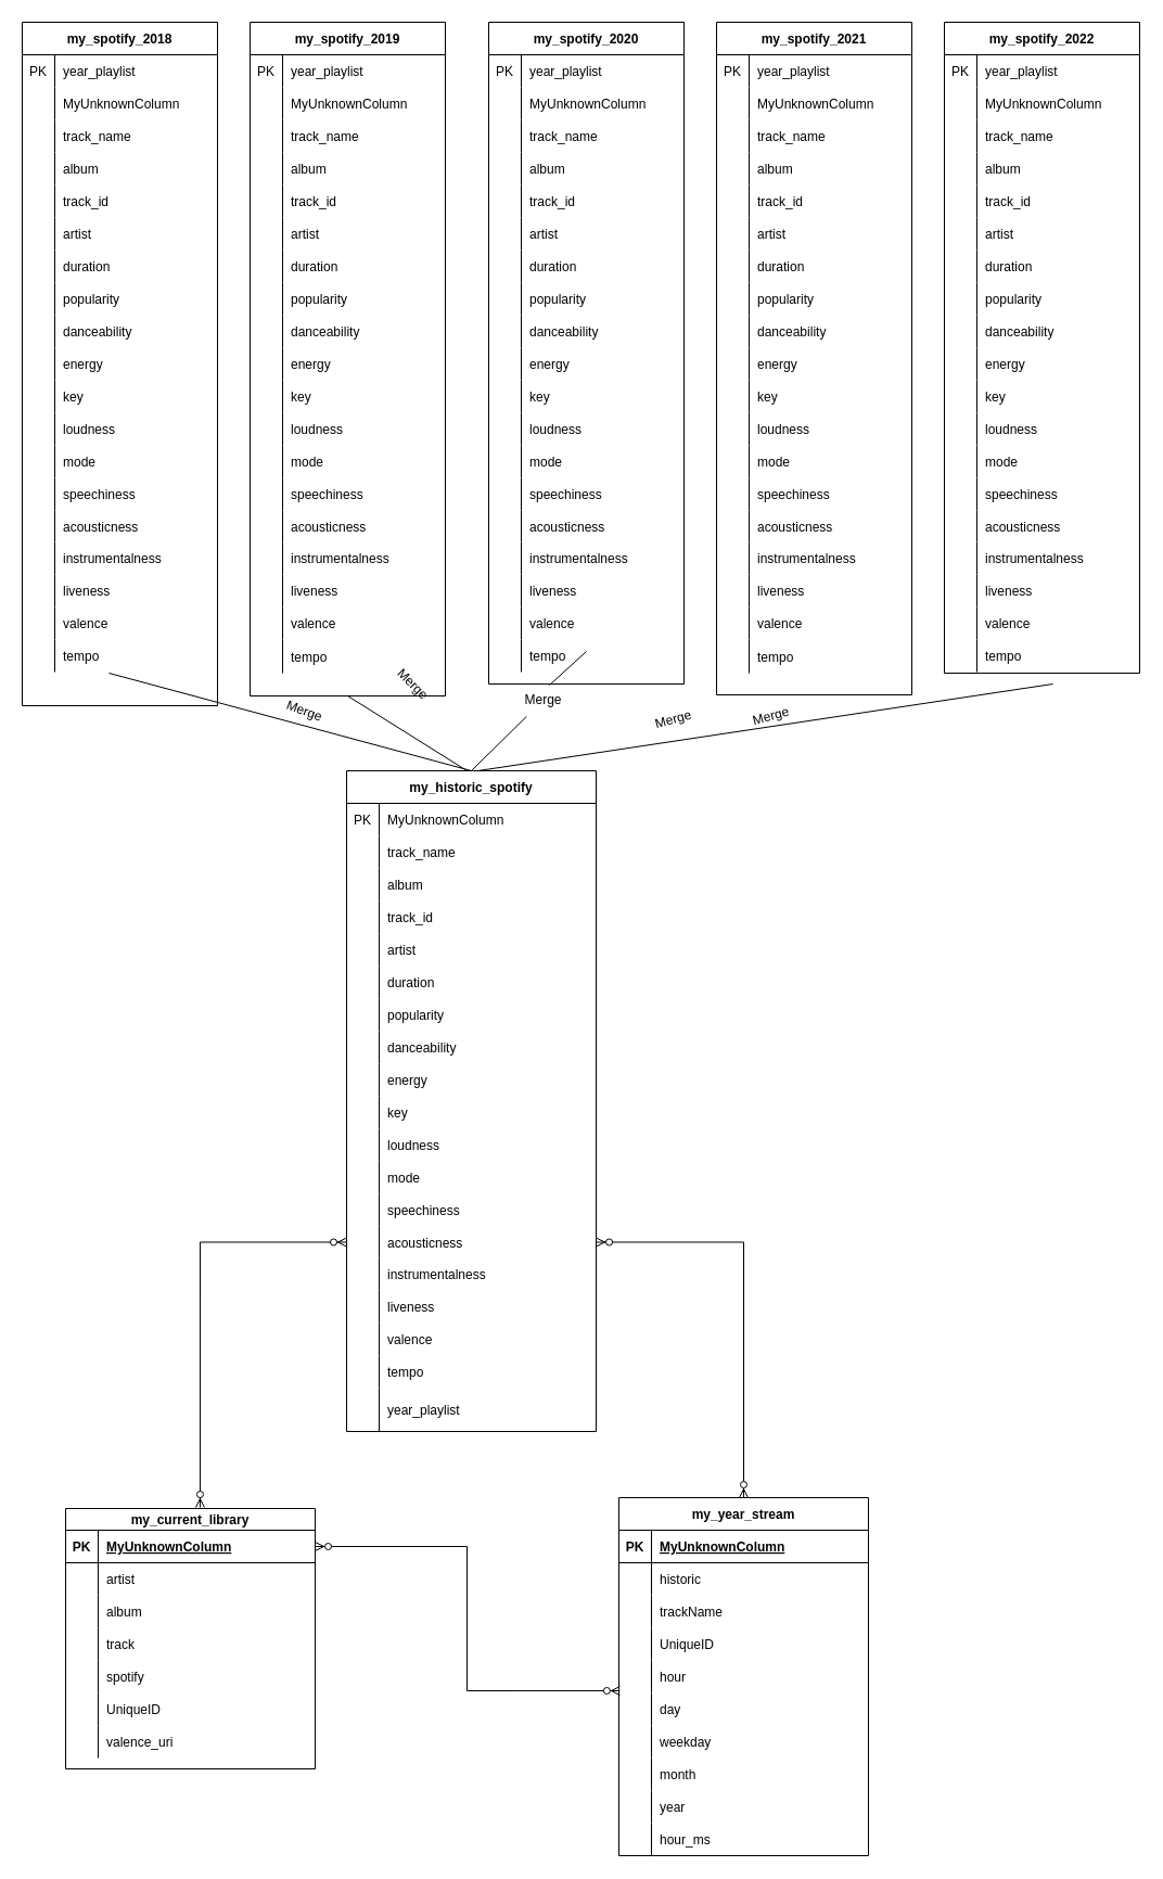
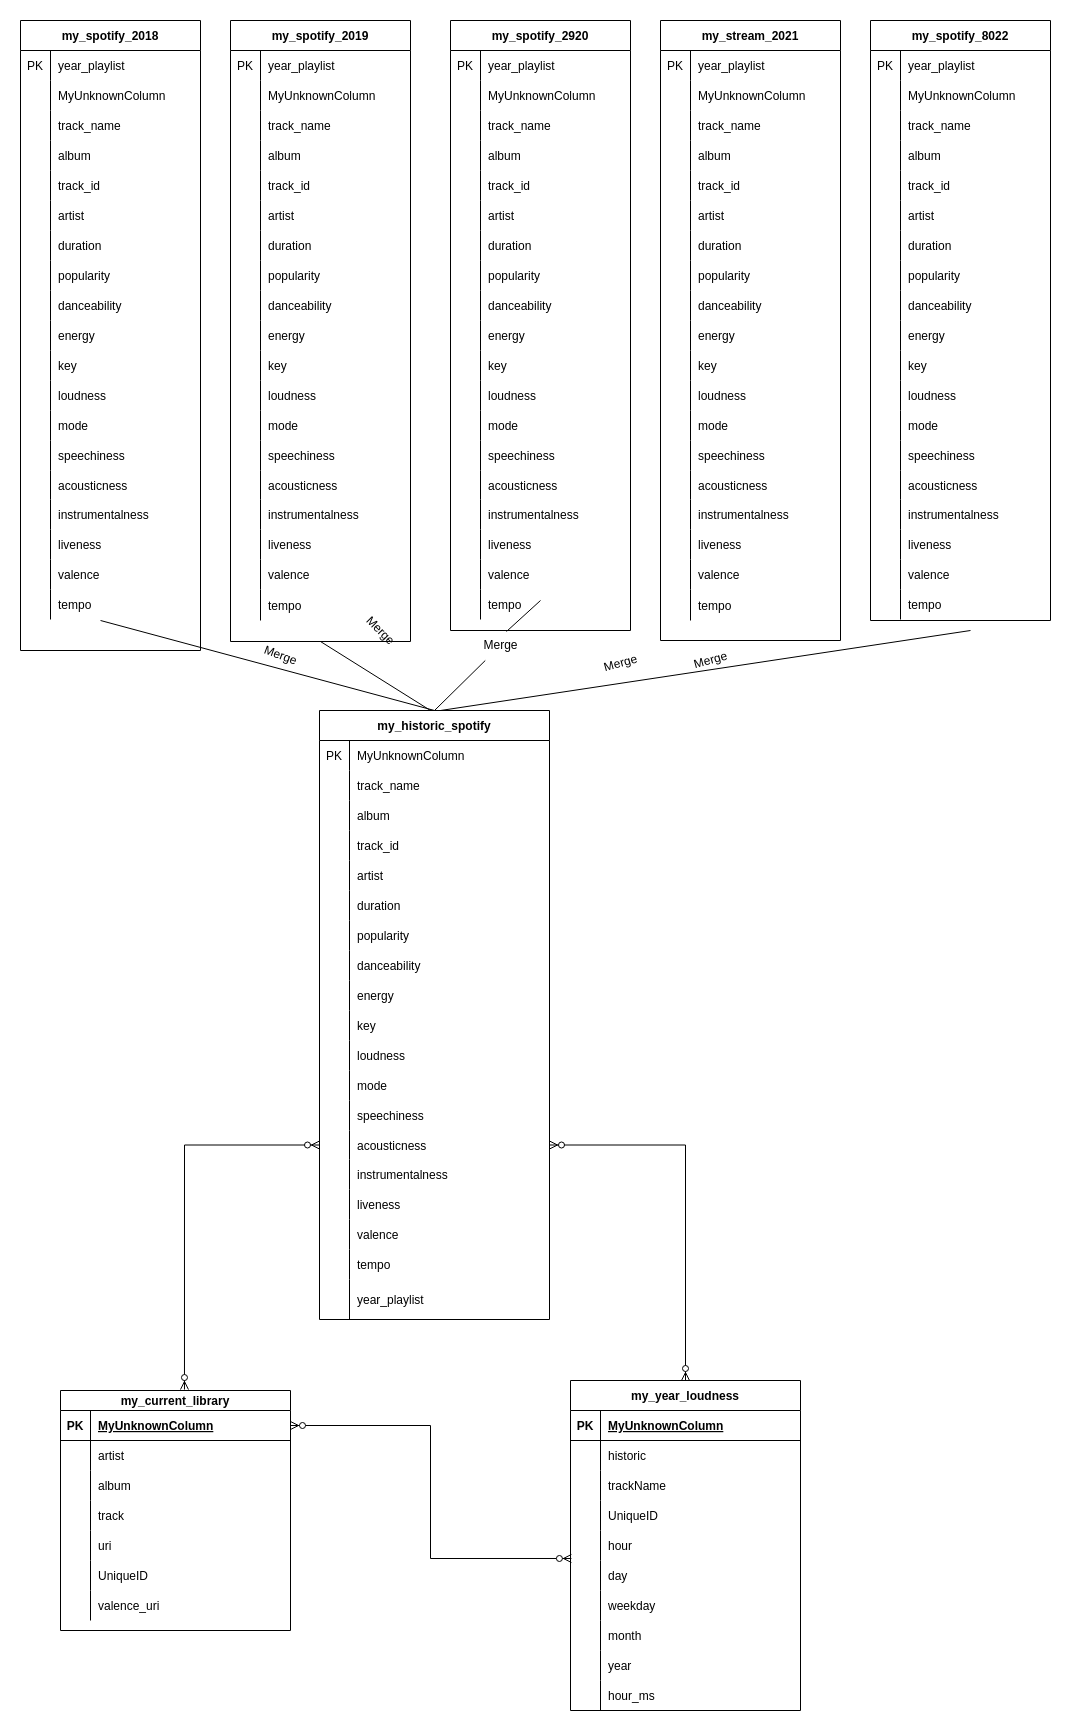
- <mxCell id="229" value="my_spotify_2020" style="shape=table;startSize=30;container=1;collapsible=1;childLayout=tableLayout;fixedRows=1;rowLines=0;fontStyle=1;align=center;resizeLast=1;" parent="1" vertex="1"><mxGeometry x="450" y="20" width="180" height="610" as="geometry" /></mxCell>
+ <mxCell id="229" value="my_spotify_2920" style="shape=table;startSize=30;container=1;collapsible=1;childLayout=tableLayout;fixedRows=1;rowLines=0;fontStyle=1;align=center;resizeLast=1;" parent="1" vertex="1"><mxGeometry x="450" y="20" width="180" height="610" as="geometry" /></mxCell>
- <mxCell id="287" value="my_spotify_2021" style="shape=table;startSize=30;container=1;collapsible=1;childLayout=tableLayout;fixedRows=1;rowLines=0;fontStyle=1;align=center;resizeLast=1;" parent="1" vertex="1"><mxGeometry x="660" y="20" width="180" height="620" as="geometry" /></mxCell>
+ <mxCell id="287" value="my_stream_2021" style="shape=table;startSize=30;container=1;collapsible=1;childLayout=tableLayout;fixedRows=1;rowLines=0;fontStyle=1;align=center;resizeLast=1;" parent="1" vertex="1"><mxGeometry x="660" y="20" width="180" height="620" as="geometry" /></mxCell>
- <mxCell id="345" value="my_spotify_2022" style="shape=table;startSize=30;container=1;collapsible=1;childLayout=tableLayout;fixedRows=1;rowLines=0;fontStyle=1;align=center;resizeLast=1;" parent="1" vertex="1"><mxGeometry x="870" y="20" width="180" height="600" as="geometry" /></mxCell>
+ <mxCell id="345" value="my_spotify_8022" style="shape=table;startSize=30;container=1;collapsible=1;childLayout=tableLayout;fixedRows=1;rowLines=0;fontStyle=1;align=center;resizeLast=1;" parent="1" vertex="1"><mxGeometry x="870" y="20" width="180" height="600" as="geometry" /></mxCell>
- <mxCell id="82" value="my_year_stream" style="shape=table;startSize=30;container=1;collapsible=1;childLayout=tableLayout;fixedRows=1;rowLines=0;fontStyle=1;align=center;resizeLast=1;" parent="1" vertex="1"><mxGeometry x="570" y="1380" width="230" height="330" as="geometry" /></mxCell>
+ <mxCell id="82" value="my_year_loudness" style="shape=table;startSize=30;container=1;collapsible=1;childLayout=tableLayout;fixedRows=1;rowLines=0;fontStyle=1;align=center;resizeLast=1;" parent="1" vertex="1"><mxGeometry x="570" y="1380" width="230" height="330" as="geometry" /></mxCell>
- <mxCell id="75" value="spotify" style="shape=partialRectangle;connectable=0;fillColor=none;top=0;left=0;bottom=0;right=0;align=left;spacingLeft=6;overflow=hidden;" parent="73" vertex="1"><mxGeometry x="30" width="200" height="30" as="geometry"><mxRectangle width="200" height="30" as="alternateBounds" /></mxGeometry></mxCell>
+ <mxCell id="75" value="uri" style="shape=partialRectangle;connectable=0;fillColor=none;top=0;left=0;bottom=0;right=0;align=left;spacingLeft=6;overflow=hidden;" parent="73" vertex="1"><mxGeometry x="30" width="200" height="30" as="geometry"><mxRectangle width="200" height="30" as="alternateBounds" /></mxGeometry></mxCell>
